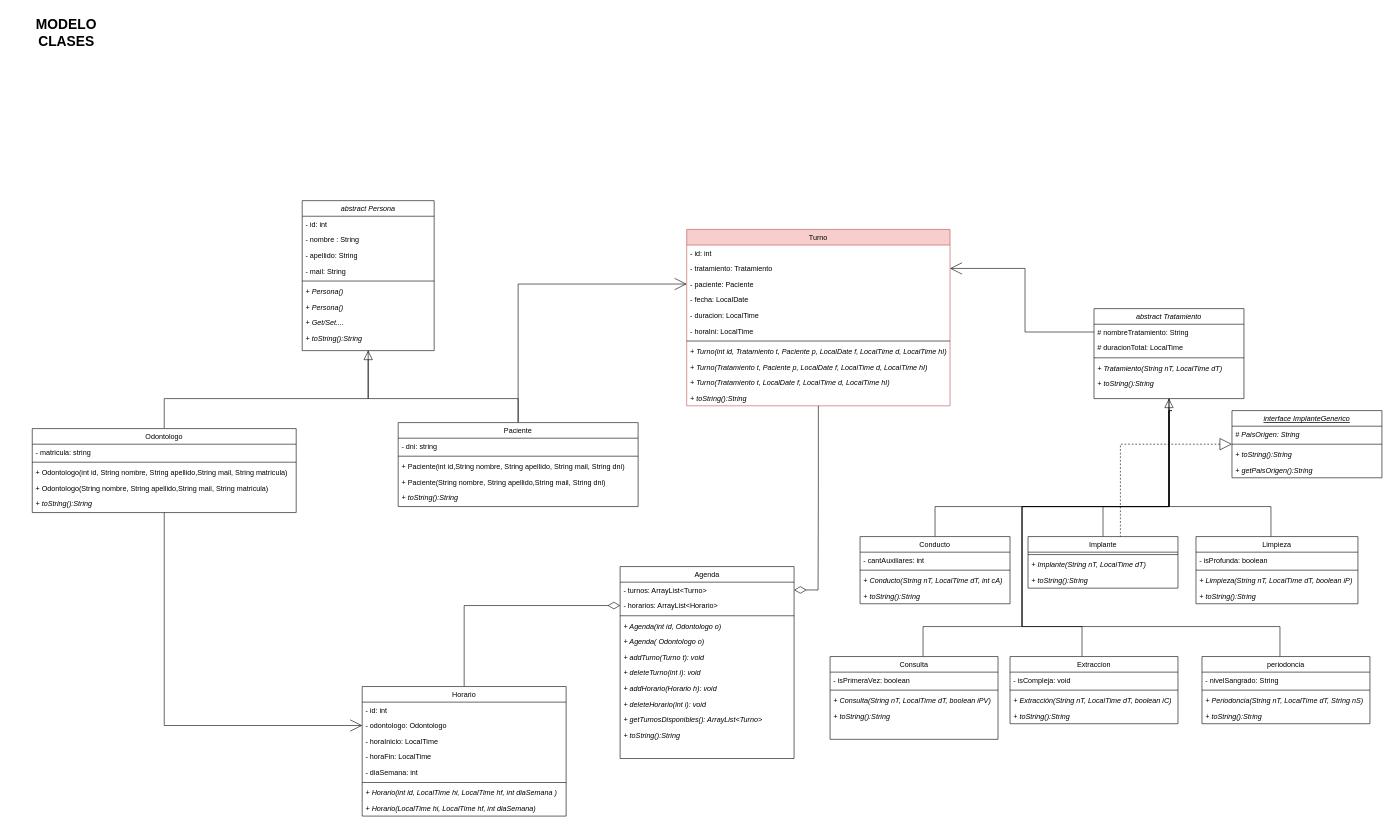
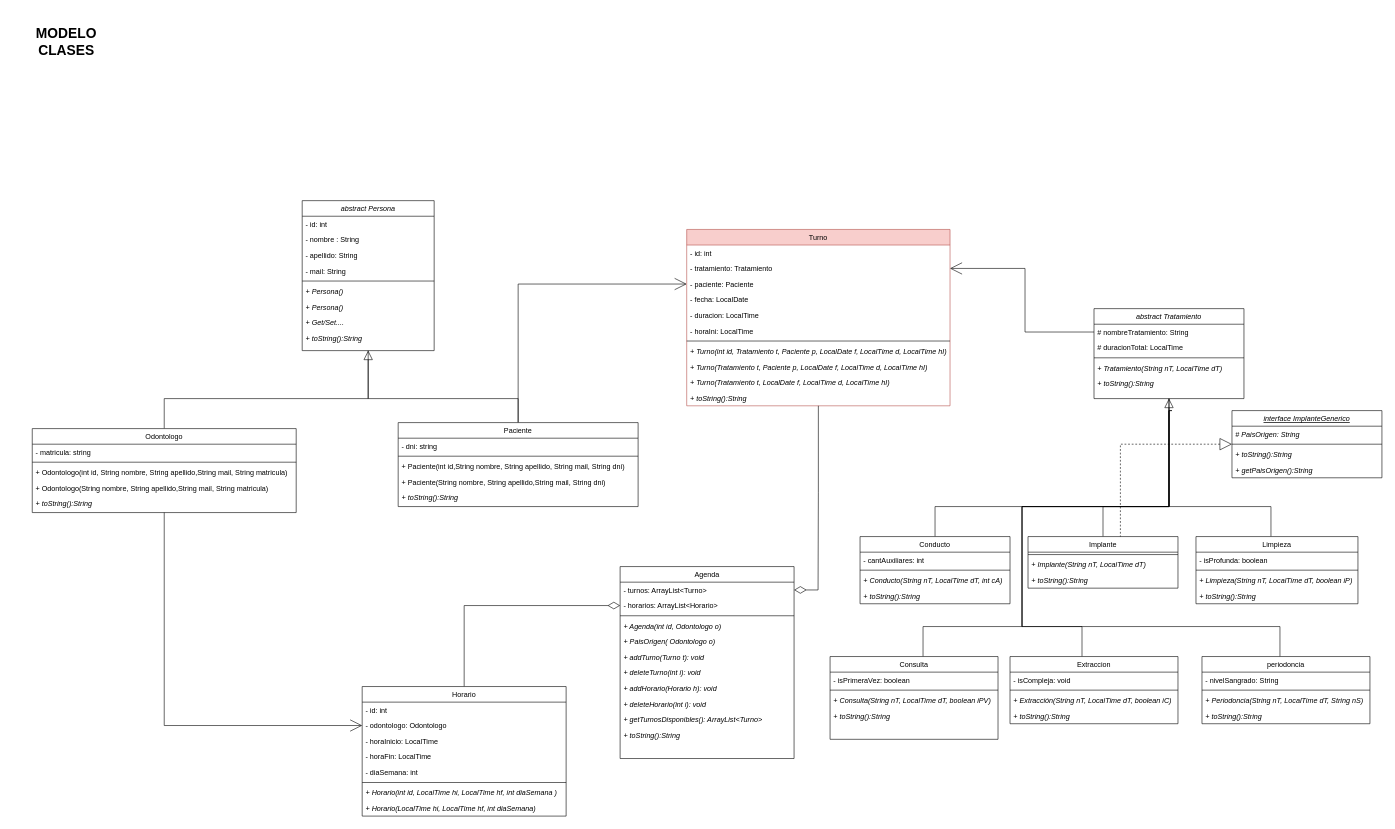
- <mxCell id="50" value="MODELO CLASES" style="text;html=1;strokeColor=none;fillColor=none;align=center;verticalAlign=middle;whiteSpace=wrap;rounded=0;fontSize=23;fontStyle=1" vertex="1" parent="1"><mxGeometry x="20" width="180" height="70" as="geometry" y="20" /></mxCell>
+ <mxCell id="50" value="MODELO CLASES" style="text;html=1;strokeColor=none;fillColor=none;align=center;verticalAlign=middle;whiteSpace=wrap;rounded=0;fontSize=23;fontStyle=1" vertex="1" parent="1"><mxGeometry x="20" y="35" width="180" height="70" as="geometry" /></mxCell>
- <mxCell id="62" value="+ Agenda( Odontologo o)" style="text;align=left;verticalAlign=top;spacingLeft=4;spacingRight=4;overflow=hidden;rotatable=0;points=[[0,0.5],[1,0.5]];portConstraint=eastwest;fontStyle=2" vertex="1" parent="57"><mxGeometry y="112" width="290" height="26" as="geometry" /></mxCell>
+ <mxCell id="62" value="+ PaisOrigen( Odontologo o)" style="text;align=left;verticalAlign=top;spacingLeft=4;spacingRight=4;overflow=hidden;rotatable=0;points=[[0,0.5],[1,0.5]];portConstraint=eastwest;fontStyle=2" vertex="1" parent="57"><mxGeometry y="112" width="290" height="26" as="geometry" /></mxCell>
